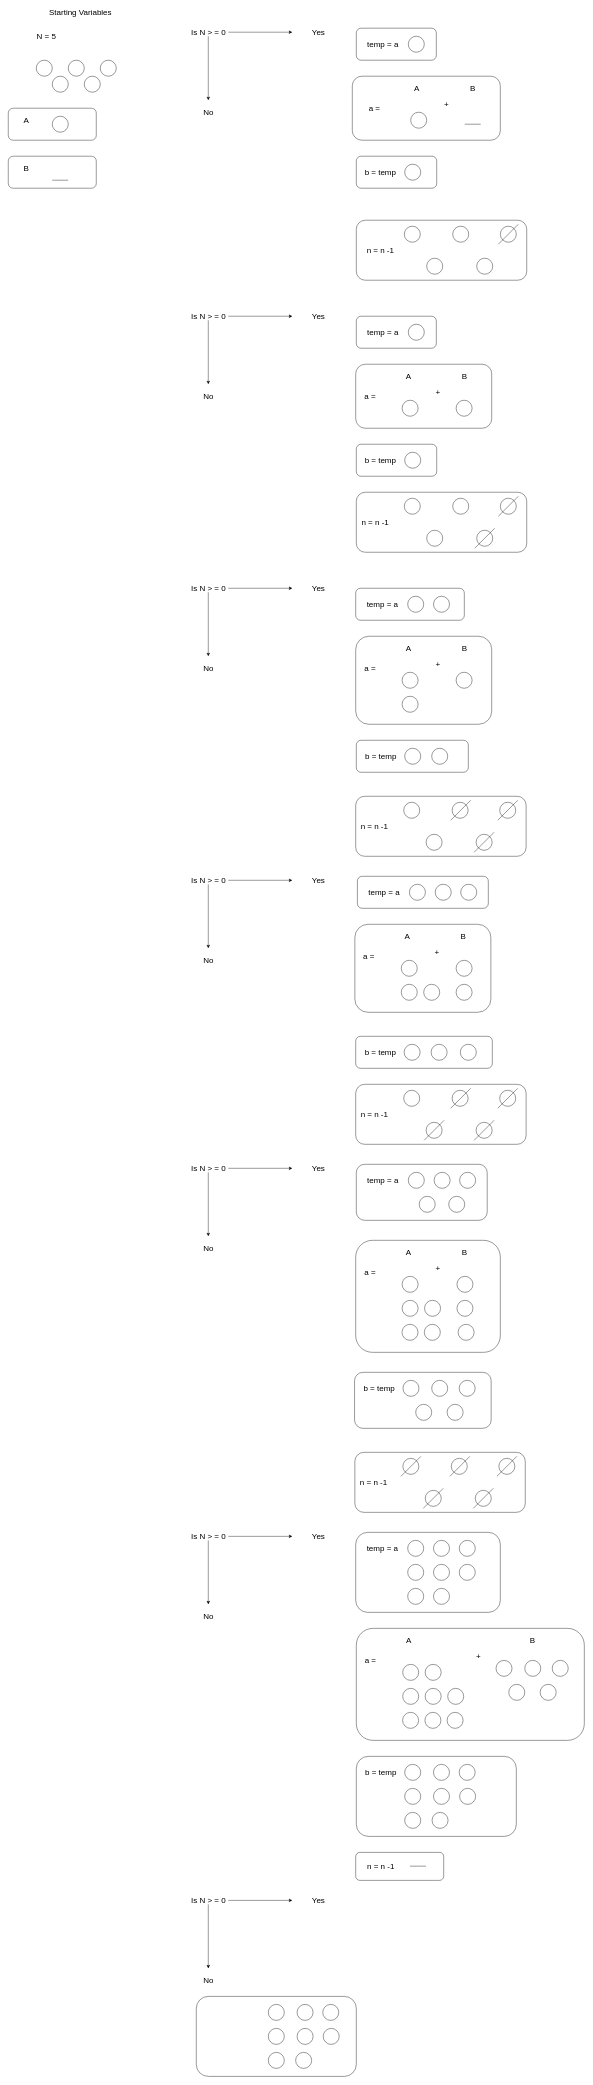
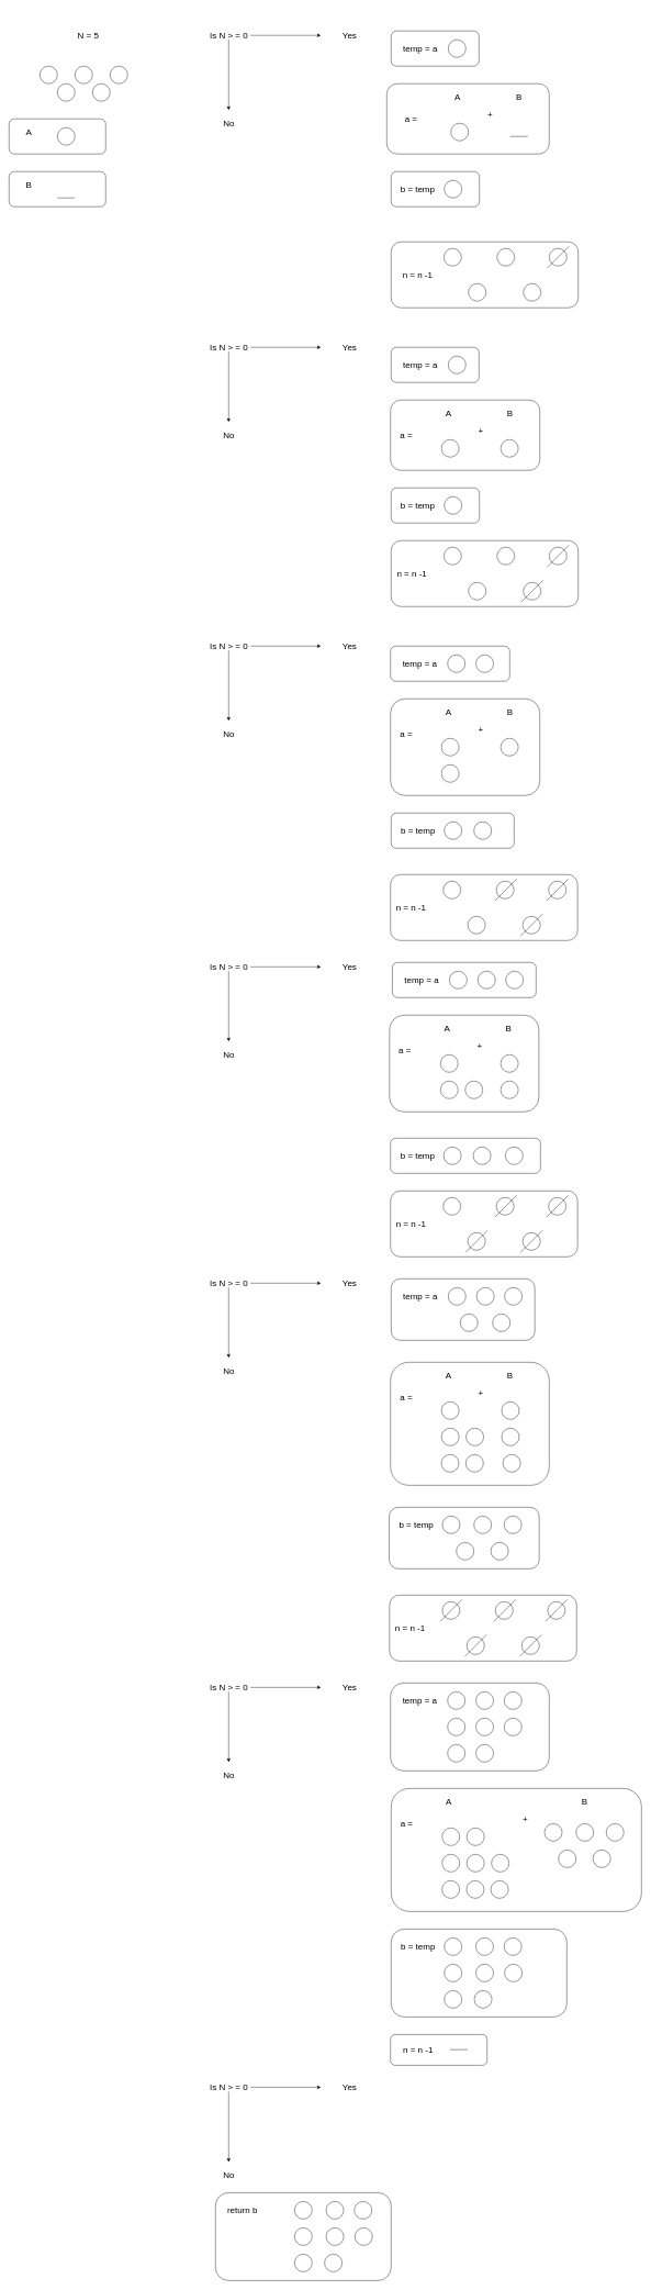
- <mxCell id="3" value="&lt;font style=&quot;font-size: 20px&quot;&gt;Starting Variables&lt;/font&gt;" style="text;html=1;resizable=0;autosize=1;align=center;verticalAlign=middle;points=[];fillColor=none;strokeColor=none;rounded=0;" vertex="1" parent="1"><mxGeometry x="115" y="20" width="170" height="20" as="geometry" /></mxCell>
- <mxCell id="2" value="&lt;font style=&quot;font-size: 20px&quot;&gt;N = 5&lt;/font&gt;" style="text;html=1;resizable=0;autosize=1;align=center;verticalAlign=middle;points=[];fillColor=none;strokeColor=none;rounded=0;" vertex="1" parent="1"><mxGeometry x="85" y="80" width="60" height="20" as="geometry" /></mxCell>
+ <mxCell id="2" value="&lt;font style=&quot;font-size: 20px&quot;&gt;N = 5&lt;/font&gt;" style="text;html=1;resizable=0;autosize=1;align=center;verticalAlign=middle;points=[];fillColor=none;strokeColor=none;rounded=0;" vertex="1" parent="1"><mxGeometry x="170" y="70" width="60" height="20" as="geometry" /></mxCell>
+ <mxCell id="242" value="&lt;span style=&quot;font-size: 20px&quot;&gt;return b&lt;/span&gt;" style="text;html=1;resizable=0;autosize=1;align=center;verticalAlign=middle;points=[];fillColor=none;strokeColor=none;rounded=0;container=0;" vertex="1" parent="1"><mxGeometry x="511" y="5020" width="80" height="20" as="geometry" /></mxCell>
